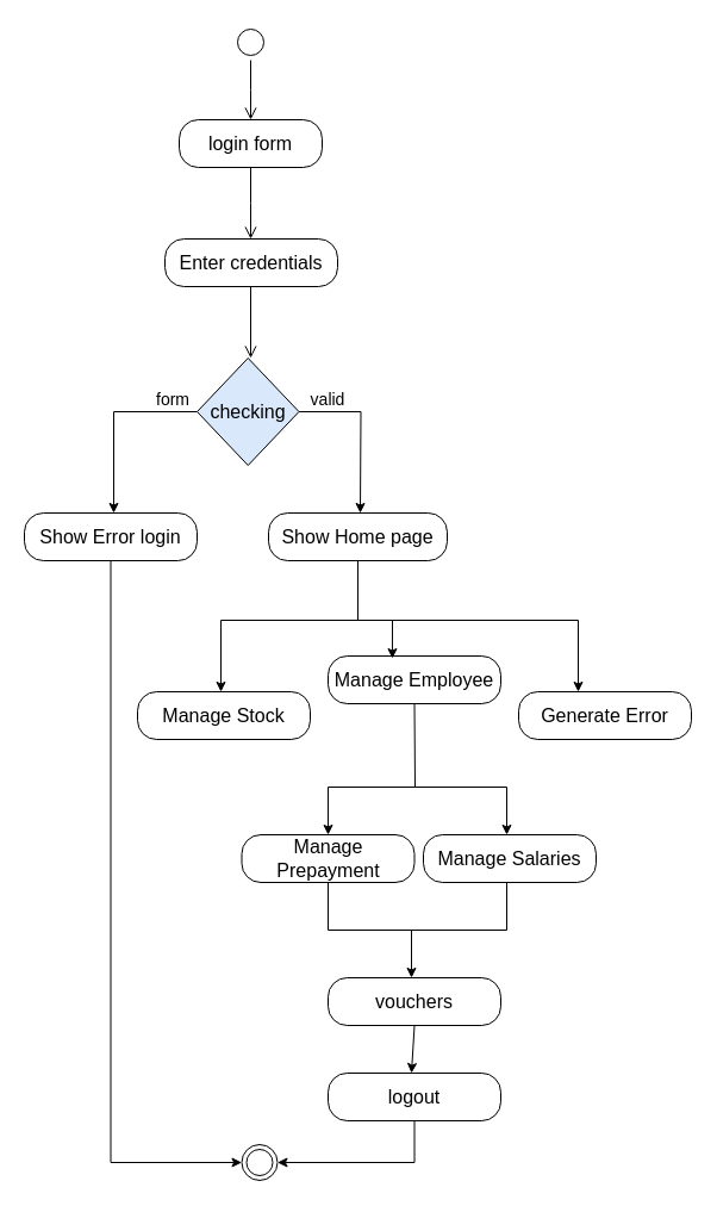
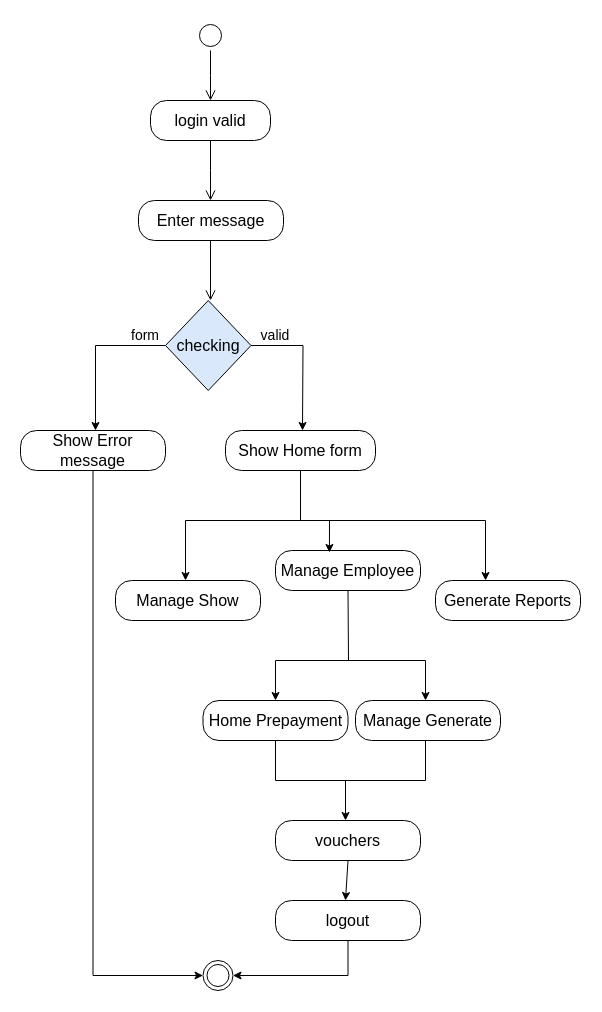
- <mxCell id="4" value="&lt;font style=&quot;font-size: 16px;&quot;&gt;login form&lt;/font&gt;" style="rounded=1;whiteSpace=wrap;html=1;arcSize=40;fillColor=none;" parent="1" vertex="1"><mxGeometry x="150" y="100" width="120" height="40" as="geometry" /></mxCell>
+ <mxCell id="4" value="&lt;font style=&quot;font-size: 16px;&quot;&gt;login valid&lt;/font&gt;" style="rounded=1;whiteSpace=wrap;html=1;arcSize=40;fillColor=none;" parent="1" vertex="1"><mxGeometry x="150" y="100" width="120" height="40" as="geometry" /></mxCell>
- <mxCell id="6" value="&lt;font style=&quot;font-size: 16px;&quot;&gt;Enter credentials&lt;/font&gt;" style="rounded=1;whiteSpace=wrap;html=1;arcSize=40;fillColor=none;" parent="1" vertex="1"><mxGeometry x="138" y="200" width="145" height="40" as="geometry" /></mxCell>
+ <mxCell id="6" value="&lt;font style=&quot;font-size: 16px;&quot;&gt;Enter message&lt;/font&gt;" style="rounded=1;whiteSpace=wrap;html=1;arcSize=40;fillColor=none;" parent="1" vertex="1"><mxGeometry x="138" y="200" width="145" height="40" as="geometry" /></mxCell>
- <mxCell id="14" value="&lt;font style=&quot;font-size: 16px;&quot;&gt;Show Error login&lt;/font&gt;" style="rounded=1;whiteSpace=wrap;html=1;arcSize=40;fillColor=none;" parent="1" vertex="1"><mxGeometry x="20" y="430" width="145" height="40" as="geometry" /></mxCell>
+ <mxCell id="14" value="&lt;font style=&quot;font-size: 16px;&quot;&gt;Show Error message&lt;/font&gt;" style="rounded=1;whiteSpace=wrap;html=1;arcSize=40;fillColor=none;" parent="1" vertex="1"><mxGeometry x="20" y="430" width="145" height="40" as="geometry" /></mxCell>
- <mxCell id="11" value="&lt;font style=&quot;font-size: 16px;&quot;&gt;Show Home page&lt;/font&gt;" style="rounded=1;whiteSpace=wrap;html=1;arcSize=40;fillColor=none;" parent="1" vertex="1"><mxGeometry x="225" y="430" width="150" height="40" as="geometry" /></mxCell>
+ <mxCell id="11" value="&lt;font style=&quot;font-size: 16px;&quot;&gt;Show Home form&lt;/font&gt;" style="rounded=1;whiteSpace=wrap;html=1;arcSize=40;fillColor=none;" parent="1" vertex="1"><mxGeometry x="225" y="430" width="150" height="40" as="geometry" /></mxCell>
- <mxCell id="20" value="&lt;span style=&quot;font-size: 16px;&quot;&gt;Manage Stock&lt;/span&gt;" style="rounded=1;whiteSpace=wrap;html=1;arcSize=40;fillColor=none;" vertex="1" parent="1"><mxGeometry x="115" y="580" width="145" height="40" as="geometry" /></mxCell>
+ <mxCell id="20" value="&lt;span style=&quot;font-size: 16px;&quot;&gt;Manage Show&lt;/span&gt;" style="rounded=1;whiteSpace=wrap;html=1;arcSize=40;fillColor=none;" vertex="1" parent="1"><mxGeometry x="115" y="580" width="145" height="40" as="geometry" /></mxCell>
- <mxCell id="24" value="&lt;span style=&quot;font-size: 16px;&quot;&gt;Generate Error&lt;/span&gt;" style="rounded=1;whiteSpace=wrap;html=1;arcSize=40;fillColor=none;" vertex="1" parent="1"><mxGeometry x="435" y="580" width="145" height="40" as="geometry" /></mxCell>
+ <mxCell id="24" value="&lt;span style=&quot;font-size: 16px;&quot;&gt;Generate Reports&lt;/span&gt;" style="rounded=1;whiteSpace=wrap;html=1;arcSize=40;fillColor=none;" vertex="1" parent="1"><mxGeometry x="435" y="580" width="145" height="40" as="geometry" /></mxCell>
- <mxCell id="30" value="&lt;font style=&quot;font-size: 16px;&quot;&gt;Manage Prepayment&lt;/font&gt;" style="rounded=1;whiteSpace=wrap;html=1;arcSize=40;fillColor=none;" vertex="1" parent="1"><mxGeometry x="202.5" y="700" width="145" height="40" as="geometry" /></mxCell>
+ <mxCell id="30" value="&lt;font style=&quot;font-size: 16px;&quot;&gt;Home Prepayment&lt;/font&gt;" style="rounded=1;whiteSpace=wrap;html=1;arcSize=40;fillColor=none;" vertex="1" parent="1"><mxGeometry x="202.5" y="700" width="145" height="40" as="geometry" /></mxCell>
- <mxCell id="28" value="&lt;font style=&quot;font-size: 16px;&quot;&gt;Manage Salaries&lt;/font&gt;" style="rounded=1;whiteSpace=wrap;html=1;arcSize=40;fillColor=none;" vertex="1" parent="1"><mxGeometry x="355" y="700" width="145" height="40" as="geometry" /></mxCell>
+ <mxCell id="28" value="&lt;font style=&quot;font-size: 16px;&quot;&gt;Manage Generate&lt;/font&gt;" style="rounded=1;whiteSpace=wrap;html=1;arcSize=40;fillColor=none;" vertex="1" parent="1"><mxGeometry x="355" y="700" width="145" height="40" as="geometry" /></mxCell>
